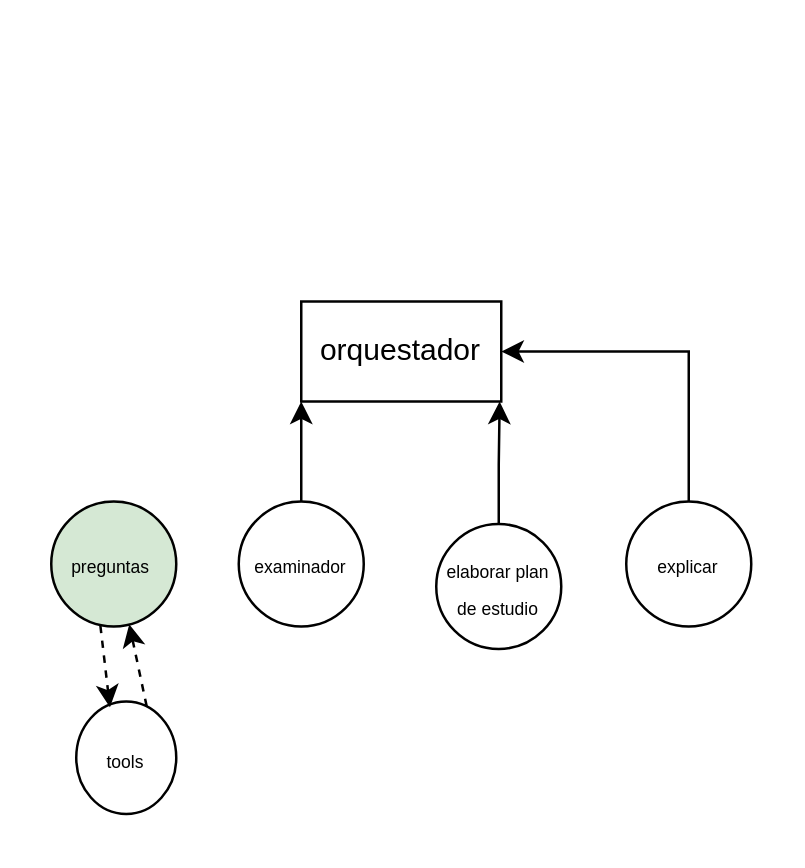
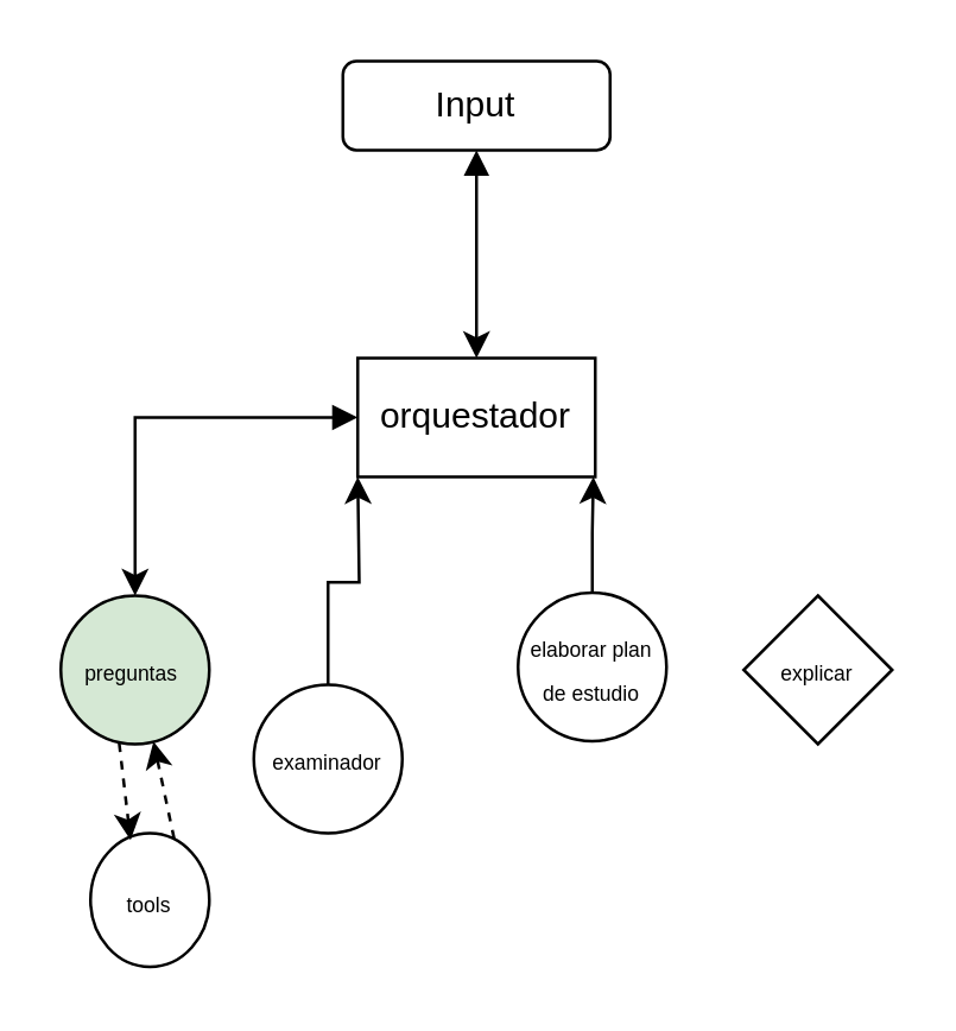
+ <mxCell id="3" value="Input" style="rounded=1;whiteSpace=wrap;html=1;" parent="1" vertex="1"><mxGeometry x="115" y="20" width="90" height="30" as="geometry" /></mxCell>
+ <mxCell id="2" style="edgeStyle=orthogonalEdgeStyle;rounded=0;orthogonalLoop=1;jettySize=auto;html=1;exitX=0.5;exitY=1;exitDx=0;exitDy=0;entryX=0.5;entryY=0;entryDx=0;entryDy=0;startArrow=block;startFill=1;" parent="1" source="3" target="11" edge="1"><mxGeometry relative="1" as="geometry" /></mxCell>
+ <mxCell id="10" style="edgeStyle=orthogonalEdgeStyle;rounded=0;orthogonalLoop=1;jettySize=auto;html=1;exitX=0;exitY=0.5;exitDx=0;exitDy=0;startArrow=block;startFill=1;" parent="1" source="11" target="4" edge="1"><mxGeometry relative="1" as="geometry" /></mxCell>
- <mxCell id="13" style="edgeStyle=orthogonalEdgeStyle;rounded=0;orthogonalLoop=1;jettySize=auto;html=1;exitX=0.5;exitY=0;exitDx=0;exitDy=0;entryX=1;entryY=0.5;entryDx=0;entryDy=0;" parent="1" source="14" target="11" edge="1"><mxGeometry relative="1" as="geometry" /></mxCell>
- <mxCell id="6" value="&lt;font style=&quot;font-size: 7px;&quot;&gt;examinador&lt;/font&gt;" style="ellipse;whiteSpace=wrap;html=1;" parent="1" vertex="1"><mxGeometry x="95" y="200" width="50" height="50" as="geometry" /></mxCell>
+ <mxCell id="6" value="&lt;font style=&quot;font-size: 7px;&quot;&gt;examinador&lt;/font&gt;" style="ellipse;whiteSpace=wrap;html=1;" parent="1" vertex="1"><mxGeometry x="85" y="230" width="50" height="50" as="geometry" /></mxCell>
- <mxCell id="14" value="&lt;font style=&quot;font-size: 7px;&quot;&gt;explicar&lt;/font&gt;" style="ellipse;whiteSpace=wrap;html=1;" parent="1" vertex="1"><mxGeometry x="250" y="200" width="50" height="50" as="geometry" /></mxCell>
+ <mxCell id="14" value="&lt;font style=&quot;font-size: 7px;&quot;&gt;explicar&lt;/font&gt;" style="rhombus;whiteSpace=wrap;html=1;" parent="1" vertex="1"><mxGeometry x="250" y="200" width="50" height="50" as="geometry" /></mxCell>
- <mxCell id="12" value="&lt;font style=&quot;font-size: 7px;&quot;&gt;elaborar plan de estudio&lt;/font&gt;" style="ellipse;whiteSpace=wrap;html=1;" parent="1" vertex="1"><mxGeometry x="174" y="209" width="50" height="50" as="geometry" /></mxCell>
+ <mxCell id="12" value="&lt;font style=&quot;font-size: 7px;&quot;&gt;elaborar plan de estudio&lt;/font&gt;" style="ellipse;whiteSpace=wrap;html=1;" parent="1" vertex="1"><mxGeometry x="174" y="199" width="50" height="50" as="geometry" /></mxCell>
